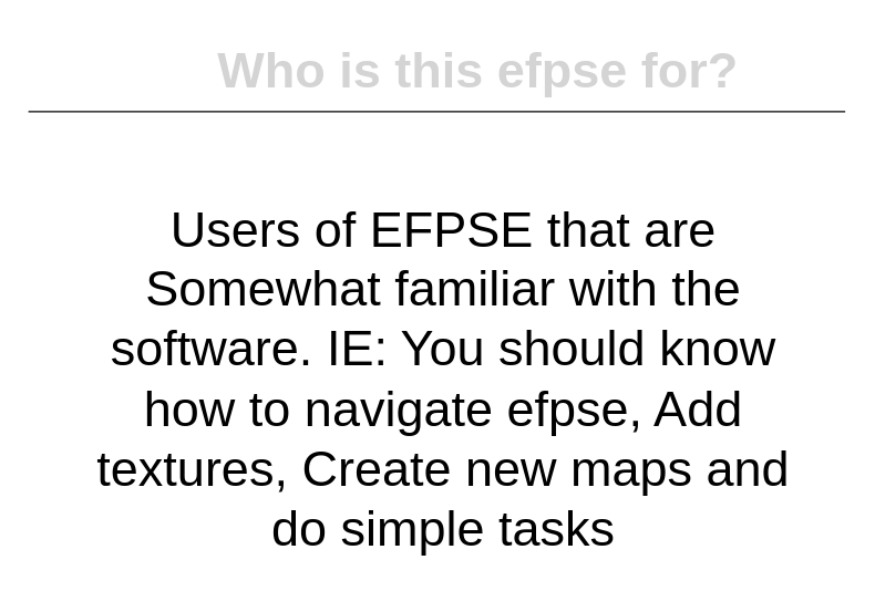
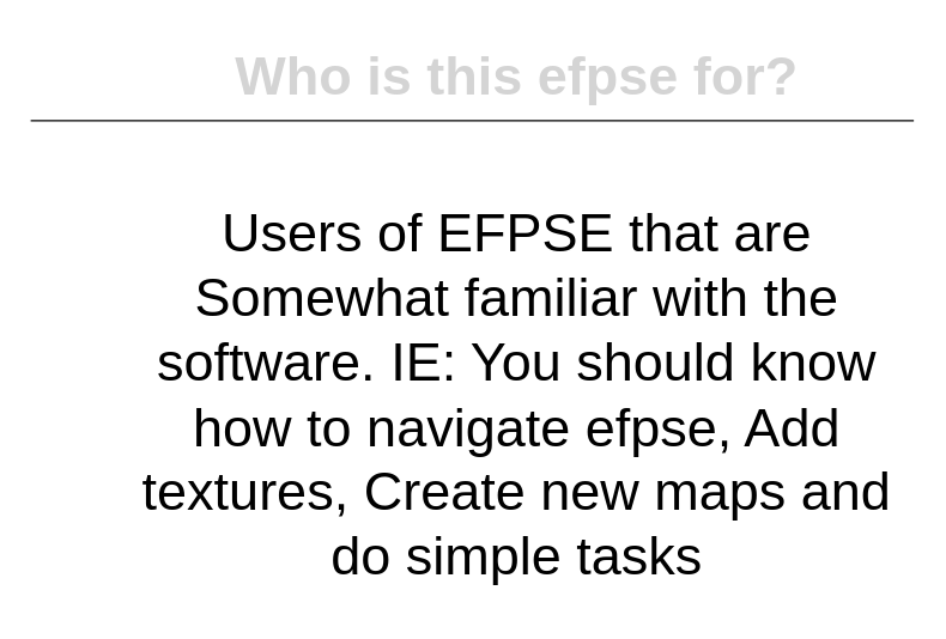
- <mxCell id="4" value="Users of EFPSE that are Somewhat familiar with the software. IE: You should know how to navigate efpse, Add textures, Create new maps and do simple tasks" style="text;html=1;strokeColor=none;fillColor=none;align=center;verticalAlign=middle;whiteSpace=wrap;rounded=0;labelBackgroundColor=none;fontFamily=Helvetica;fontSize=36;" parent="1" vertex="1"><mxGeometry x="55" y="130" width="530" height="285" as="geometry" /></mxCell>
+ <mxCell id="4" value="Users of EFPSE that are Somewhat familiar with the software. IE: You should know how to navigate efpse, Add textures, Create new maps and do simple tasks" style="text;html=1;strokeColor=none;fillColor=none;align=center;verticalAlign=middle;whiteSpace=wrap;rounded=0;labelBackgroundColor=none;fontFamily=Helvetica;fontSize=36;" parent="1" vertex="1"><mxGeometry x="80" y="120" width="530" height="285" as="geometry" /></mxCell>
